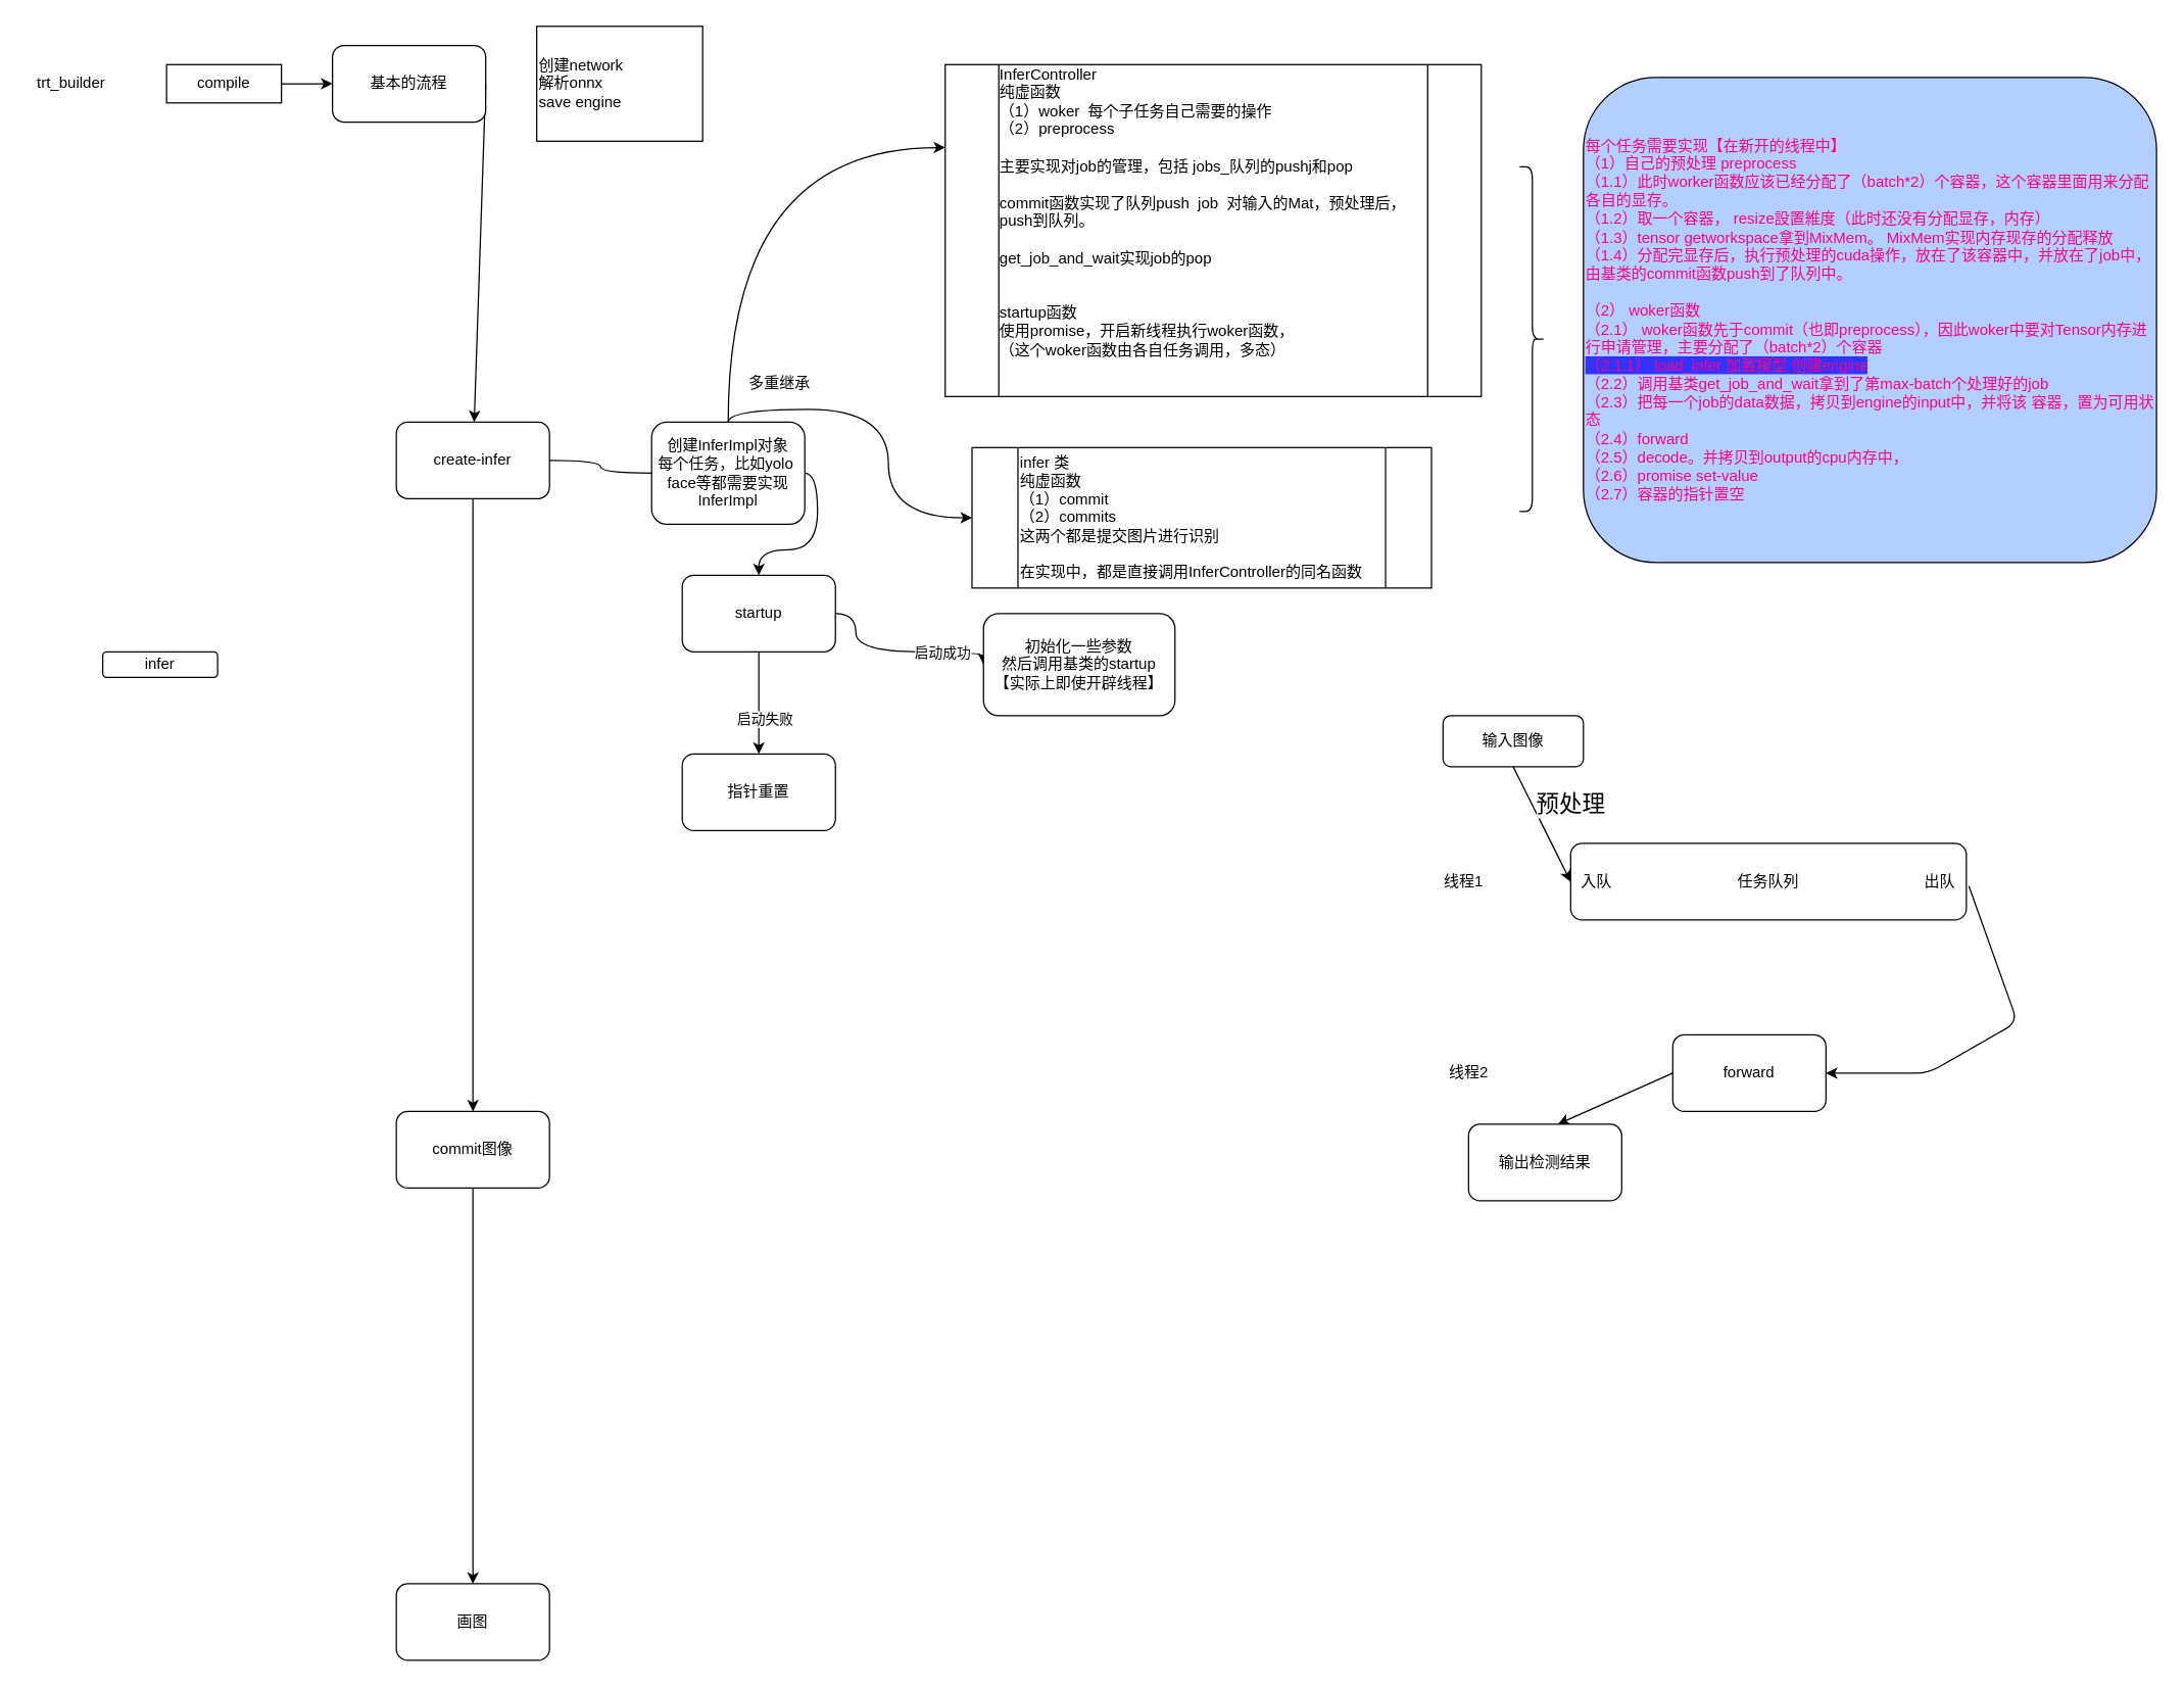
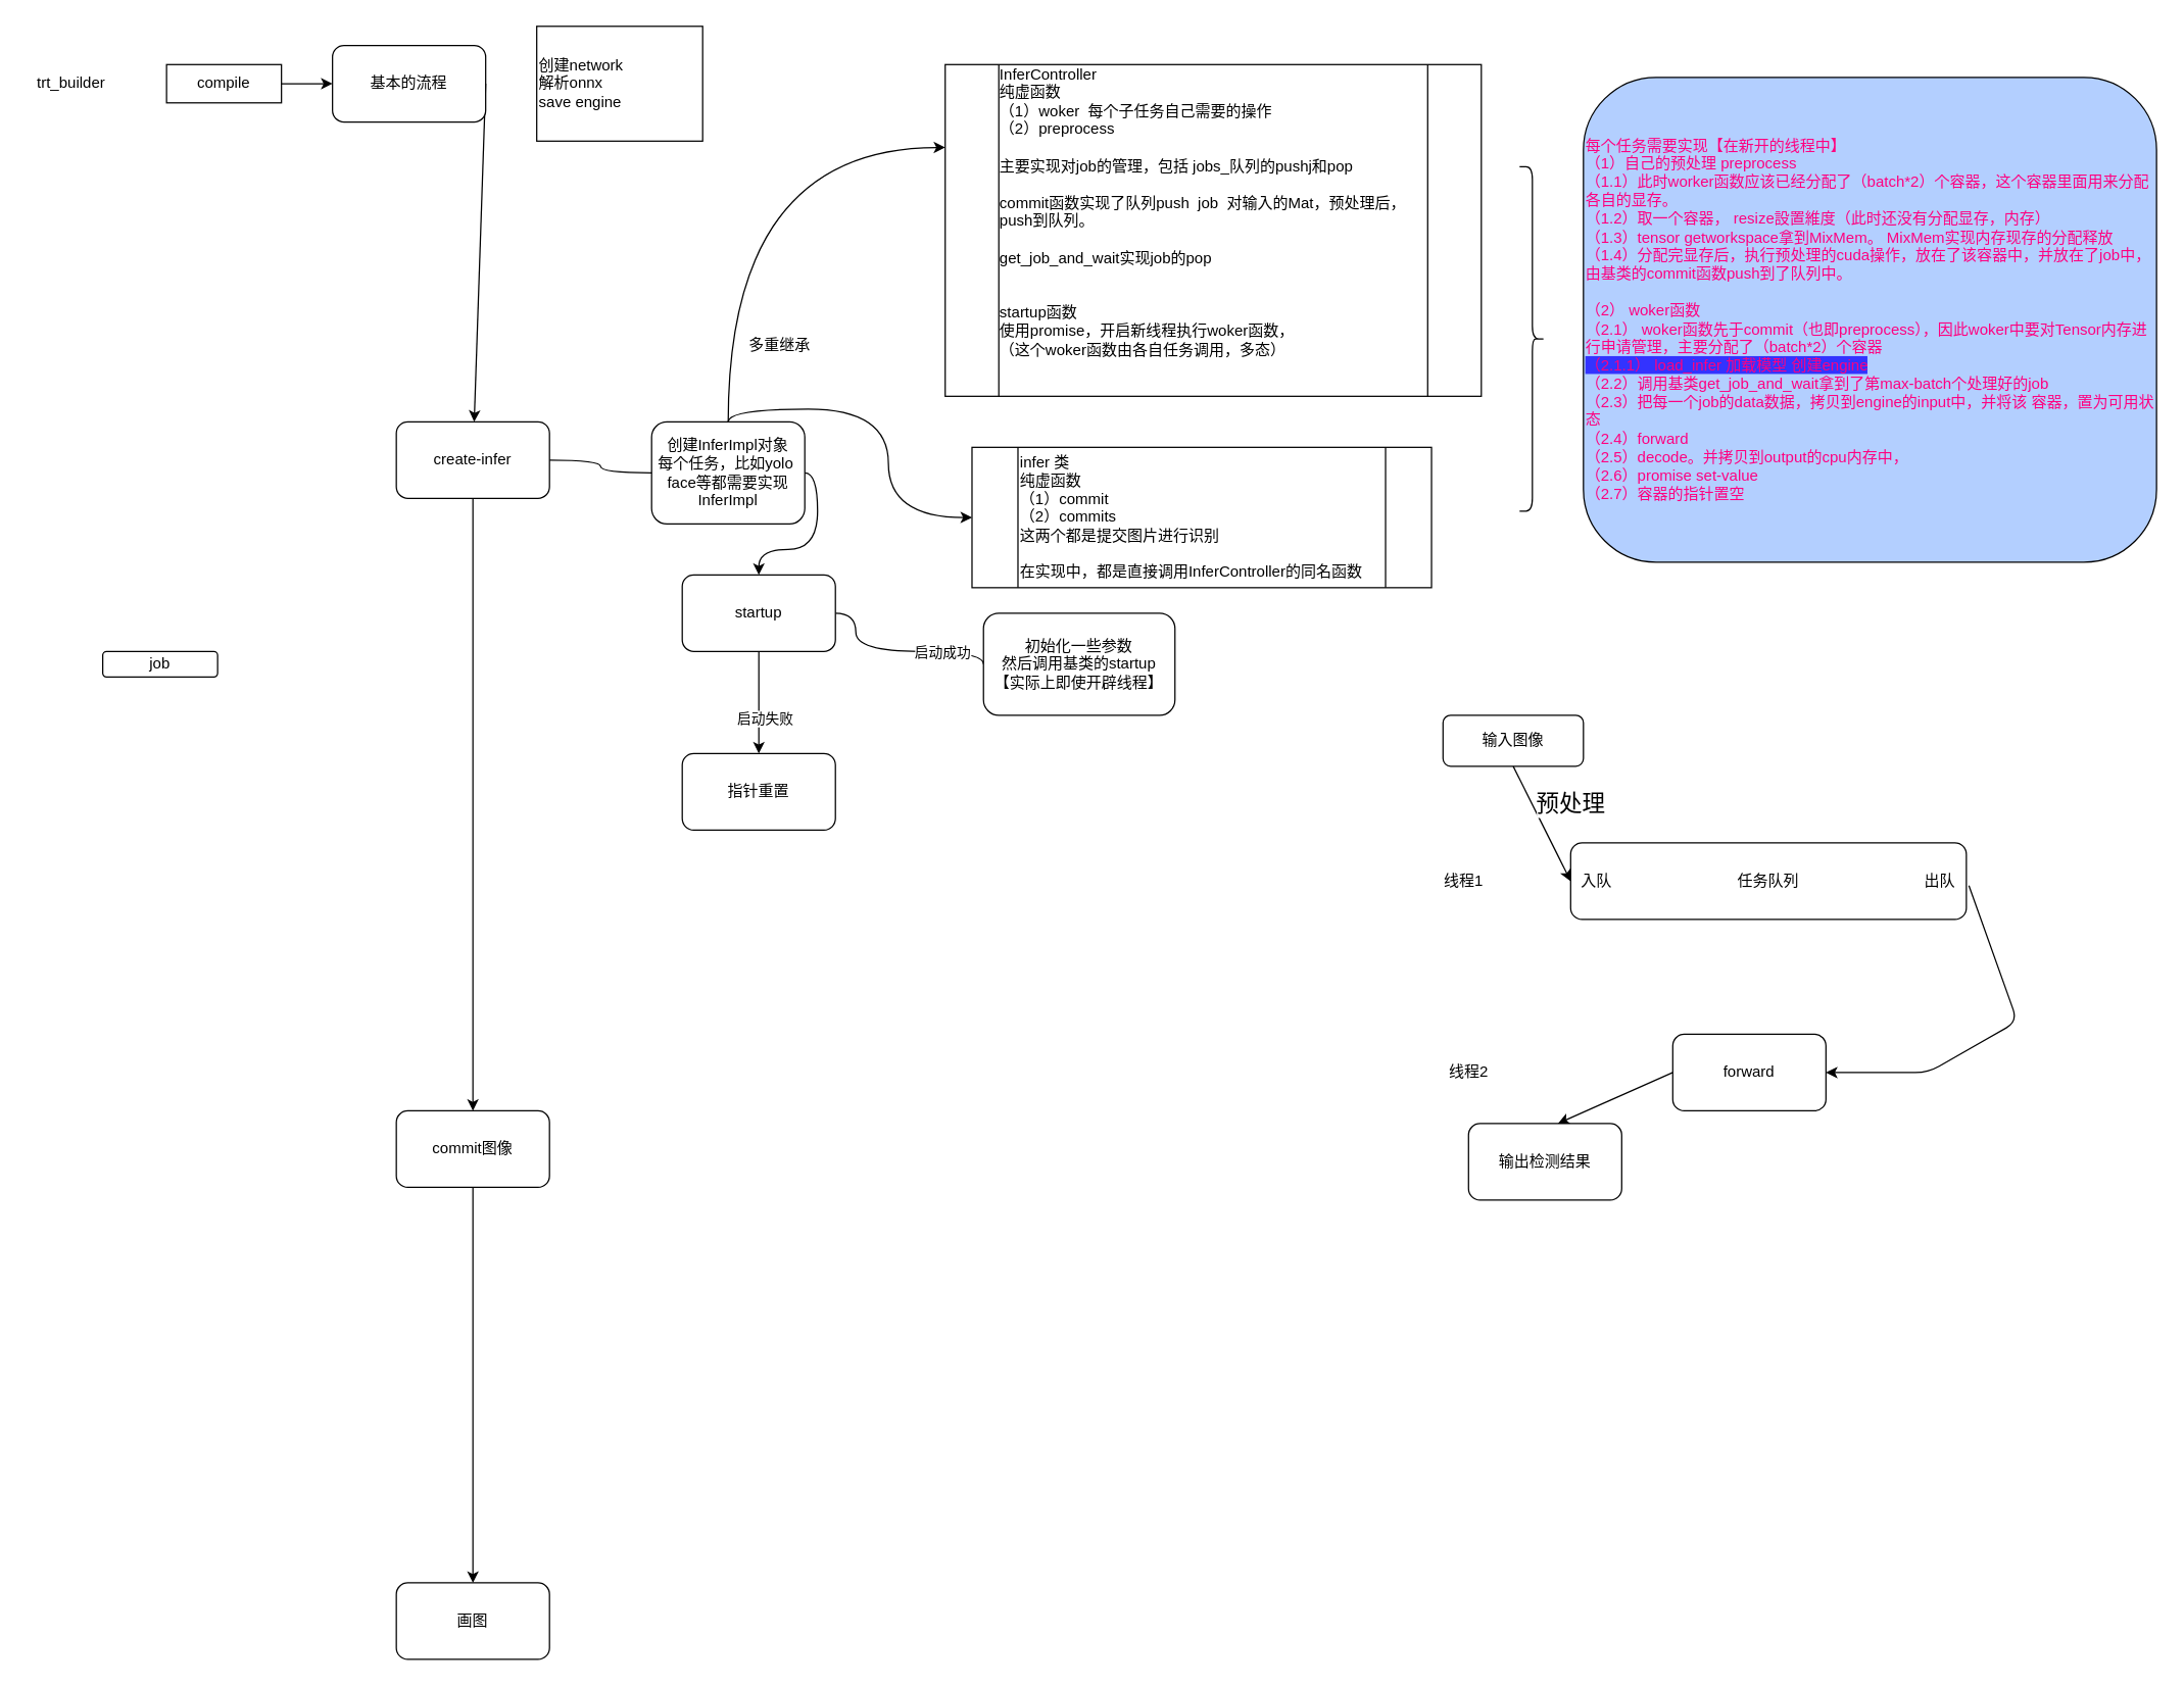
- <mxCell id="27" value="多重继承" style="text;html=1;align=center;verticalAlign=middle;resizable=0;points=[];autosize=1;strokeColor=none;fillColor=none;" parent="1" vertex="1"><mxGeometry x="580" y="290" width="60" height="20" as="geometry" /></mxCell>
+ <mxCell id="27" value="多重继承" style="text;html=1;align=center;verticalAlign=middle;resizable=0;points=[];autosize=1;strokeColor=none;fillColor=none;" parent="1" vertex="1"><mxGeometry x="580" y="260" width="60" height="20" as="geometry" /></mxCell>
- <mxCell id="16" style="edgeStyle=orthogonalEdgeStyle;curved=1;html=1;exitX=1;exitY=0.5;exitDx=0;exitDy=0;entryX=0;entryY=0.5;entryDx=0;entryDy=0;" parent="1" source="18" target="24" edge="1"><mxGeometry relative="1" as="geometry"><mxPoint x="690" y="480" as="targetPoint" /><Array as="points"><mxPoint x="670" y="480" /><mxPoint x="670" y="510" /></Array></mxGeometry></mxCell>
+ <mxCell id="16" style="edgeStyle=orthogonalEdgeStyle;curved=1;html=1;exitX=1;exitY=0.5;exitDx=0;exitDy=0;entryX=0;entryY=0.5;entryDx=0;entryDy=0;endArrow=none;" parent="1" source="18" target="24" edge="1"><mxGeometry relative="1" as="geometry"><mxPoint x="690" y="480" as="targetPoint" /><Array as="points"><mxPoint x="670" y="480" /><mxPoint x="670" y="510" /></Array></mxGeometry></mxCell>
- <mxCell id="4" value="infer" style="rounded=1;whiteSpace=wrap;html=1;" parent="1" vertex="1"><mxGeometry x="80" y="510" width="90" height="20" as="geometry" /></mxCell>
+ <mxCell id="4" value="job" style="rounded=1;whiteSpace=wrap;html=1;" parent="1" vertex="1"><mxGeometry x="80" y="510" width="90" height="20" as="geometry" /></mxCell>
